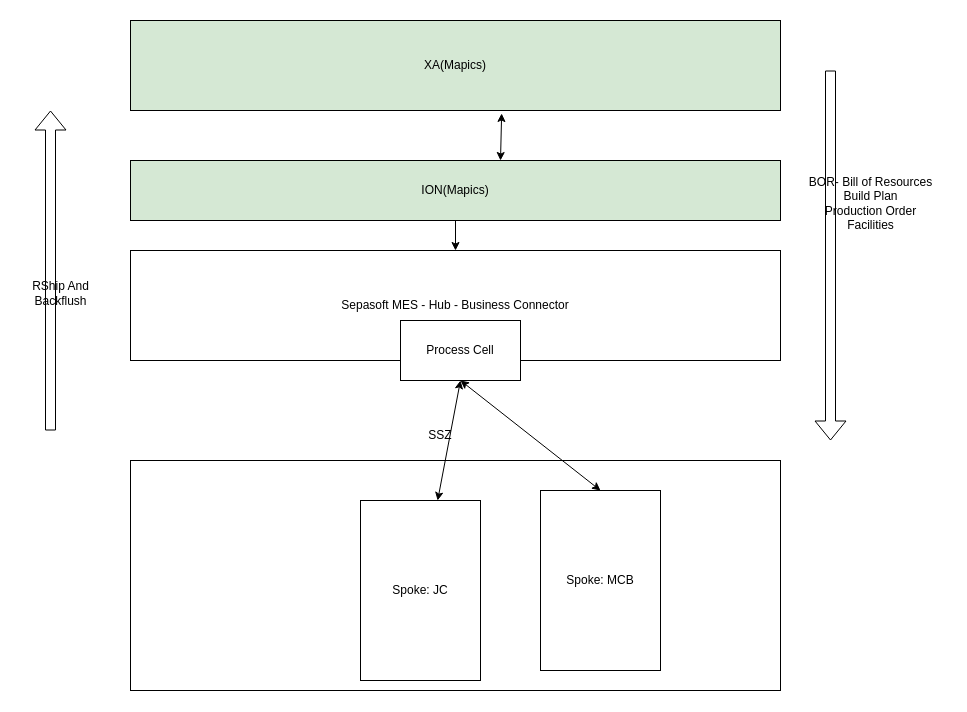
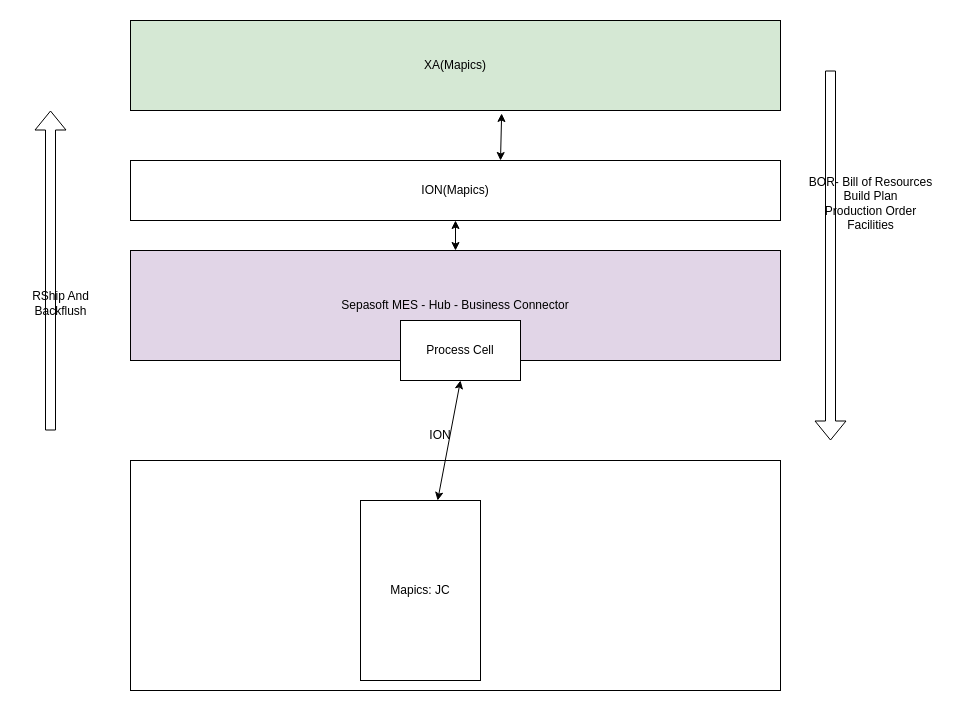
- <mxCell id="4" value="ION(Mapics)" style="rounded=0;whiteSpace=wrap;html=1;fillColor=#d5e8d4;" vertex="1" parent="1"><mxGeometry x="130" y="160" width="650" height="60" as="geometry" /></mxCell>
+ <mxCell id="4" value="ION(Mapics)" style="rounded=0;whiteSpace=wrap;html=1;" vertex="1" parent="1"><mxGeometry x="130" y="160" width="650" height="60" as="geometry" /></mxCell>
- <mxCell id="9" value="" style="endArrow=none;startArrow=classic;html=1;rounded=0;entryX=0.5;entryY=1;entryDx=0;entryDy=0;" edge="1" parent="1" source="5" target="4"><mxGeometry width="50" height="50" relative="1" as="geometry"><mxPoint x="455" y="229.289" as="sourcePoint" /><mxPoint x="455" y="179.289" as="targetPoint" /></mxGeometry></mxCell>
+ <mxCell id="9" value="" style="endArrow=classic;startArrow=classic;html=1;rounded=0;entryX=0.5;entryY=1;entryDx=0;entryDy=0;" edge="1" parent="1" source="5" target="4"><mxGeometry width="50" height="50" relative="1" as="geometry"><mxPoint x="455" y="229.289" as="sourcePoint" /><mxPoint x="455" y="179.289" as="targetPoint" /></mxGeometry></mxCell>
- <mxCell id="8" value="RShip And &lt;br&gt;Backflush" style="text;html=1;align=center;verticalAlign=middle;resizable=0;points=[];autosize=1;strokeColor=none;fillColor=none;" vertex="1" parent="1"><mxGeometry x="20" y="273" width="80" height="40" as="geometry" /></mxCell>
+ <mxCell id="8" value="RShip And &lt;br&gt;Backflush" style="text;html=1;align=center;verticalAlign=middle;resizable=0;points=[];autosize=1;strokeColor=none;fillColor=none;" vertex="1" parent="1"><mxGeometry x="20" y="283" width="80" height="40" as="geometry" /></mxCell>
- <mxCell id="5" value="Sepasoft MES - Hub - Business Connector" style="rounded=0;whiteSpace=wrap;html=1;" vertex="1" parent="1"><mxGeometry x="130" y="250" width="650" height="110" as="geometry" /></mxCell>
+ <mxCell id="5" value="Sepasoft MES - Hub - Business Connector" style="rounded=0;whiteSpace=wrap;html=1;fillColor=#e1d5e7;" vertex="1" parent="1"><mxGeometry x="130" y="250" width="650" height="110" as="geometry" /></mxCell>
- <mxCell id="17" value="" style="endArrow=classic;startArrow=classic;html=1;rounded=0;entryX=0.5;entryY=0;entryDx=0;entryDy=0;exitX=0.5;exitY=1;exitDx=0;exitDy=0;" edge="1" parent="1" source="15" target="13"><mxGeometry width="50" height="50" relative="1" as="geometry"><mxPoint x="460" y="390" as="sourcePoint" /><mxPoint x="480" y="400" as="targetPoint" /></mxGeometry></mxCell>
- <mxCell id="14" value="SSZ" style="text;html=1;strokeColor=none;fillColor=none;align=center;verticalAlign=middle;whiteSpace=wrap;rounded=0;" vertex="1" parent="1"><mxGeometry x="410" y="420" width="60" height="30" as="geometry" /></mxCell>
+ <mxCell id="14" value="ION" style="text;html=1;strokeColor=none;fillColor=none;align=center;verticalAlign=middle;whiteSpace=wrap;rounded=0;" vertex="1" parent="1"><mxGeometry x="410" y="420" width="60" height="30" as="geometry" /></mxCell>
- <mxCell id="13" value="Spoke: MCB" style="rounded=0;whiteSpace=wrap;html=1;" vertex="1" parent="1"><mxGeometry x="540" y="490" width="120" height="180" as="geometry" /></mxCell>
- <mxCell id="12" value="Spoke: JC" style="rounded=0;whiteSpace=wrap;html=1;" vertex="1" parent="1"><mxGeometry x="360" y="500" width="120" height="180" as="geometry" /></mxCell>
+ <mxCell id="12" value="Mapics: JC" style="rounded=0;whiteSpace=wrap;html=1;" vertex="1" parent="1"><mxGeometry x="360" y="500" width="120" height="180" as="geometry" /></mxCell>
